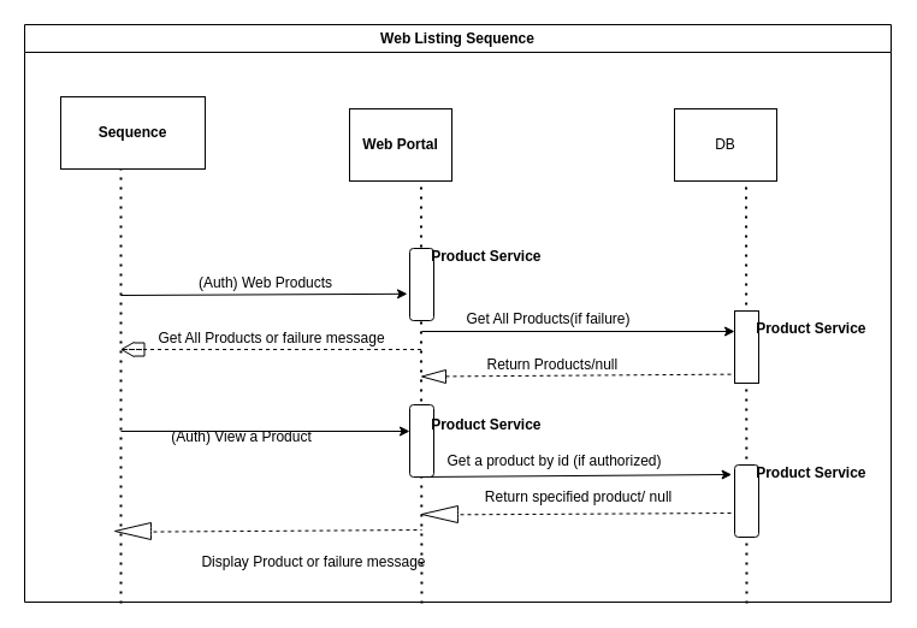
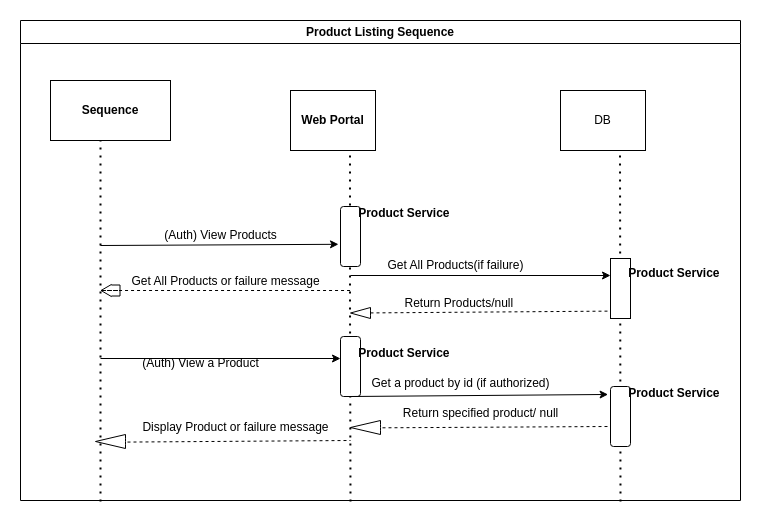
- <mxCell id="2" value="Web Listing Sequence" style="swimlane;whiteSpace=wrap;html=1;" vertex="1" parent="1"><mxGeometry x="20" y="20" width="720" height="480" as="geometry" /></mxCell>
+ <mxCell id="2" value="Product Listing Sequence" style="swimlane;whiteSpace=wrap;html=1;" vertex="1" parent="1"><mxGeometry x="20" y="20" width="720" height="480" as="geometry" /></mxCell>
- <mxCell id="28" value="(Auth) Web Products" style="text;html=1;align=center;verticalAlign=middle;resizable=0;points=[];autosize=1;strokeColor=none;fillColor=none;" vertex="1" parent="2"><mxGeometry x="130" y="200" width="140" height="30" as="geometry" /></mxCell>
+ <mxCell id="28" value="(Auth) View Products" style="text;html=1;align=center;verticalAlign=middle;resizable=0;points=[];autosize=1;strokeColor=none;fillColor=none;" vertex="1" parent="2"><mxGeometry x="130" y="200" width="140" height="30" as="geometry" /></mxCell>
- <mxCell id="25" value="Display Product or failure message" style="text;html=1;align=center;verticalAlign=middle;resizable=0;points=[];autosize=1;strokeColor=none;fillColor=none;" vertex="1" parent="2"><mxGeometry x="135" y="432" width="210" height="30" as="geometry" /></mxCell>
+ <mxCell id="25" value="Display Product or failure message" style="text;html=1;align=center;verticalAlign=middle;resizable=0;points=[];autosize=1;strokeColor=none;fillColor=none;" vertex="1" parent="2"><mxGeometry x="110" y="392" width="210" height="30" as="geometry" /></mxCell>
